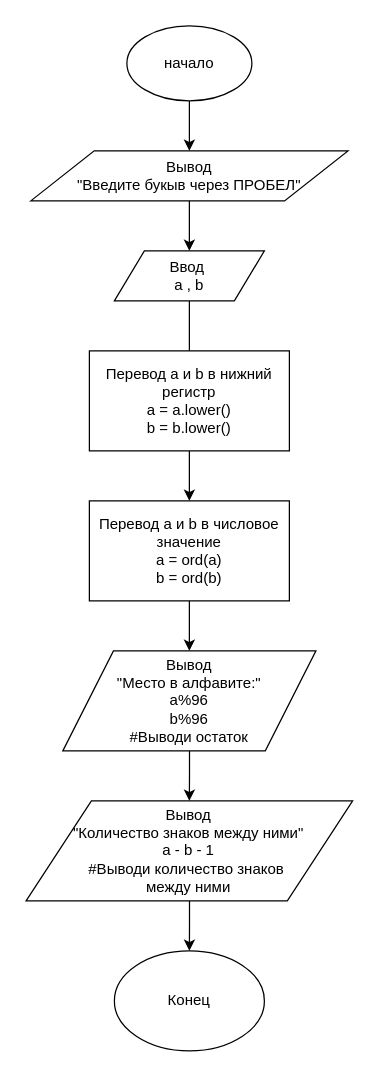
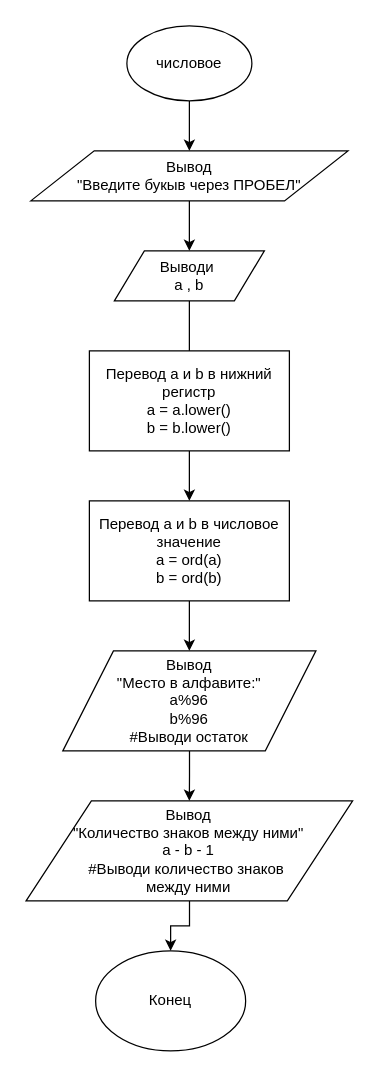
- <mxCell id="3" value="начало" style="ellipse;whiteSpace=wrap;html=1;" vertex="1" parent="1"><mxGeometry x="101.01" y="20" width="100" height="60" as="geometry" /></mxCell>
+ <mxCell id="3" value="числовое" style="ellipse;whiteSpace=wrap;html=1;" vertex="1" parent="1"><mxGeometry x="101.01" y="20" width="100" height="60" as="geometry" /></mxCell>
- <mxCell id="8" value="Ввод&amp;nbsp;&lt;br&gt;a , b" style="shape=parallelogram;perimeter=parallelogramPerimeter;whiteSpace=wrap;html=1;" vertex="1" parent="1"><mxGeometry x="91" width="120" height="40" as="geometry" y="200" /></mxCell>
+ <mxCell id="8" value="Выводи&amp;nbsp;&lt;br&gt;a , b" style="shape=parallelogram;perimeter=parallelogramPerimeter;whiteSpace=wrap;html=1;" vertex="1" parent="1"><mxGeometry x="91" width="120" height="40" as="geometry" y="200" /></mxCell>
- <mxCell id="4" value="Конец" style="ellipse;whiteSpace=wrap;html=1;" vertex="1" parent="1"><mxGeometry x="91.01" y="760" width="120" height="80" as="geometry" /></mxCell>
+ <mxCell id="4" value="Конец" style="ellipse;whiteSpace=wrap;html=1;" vertex="1" parent="1"><mxGeometry x="76.01" y="760" width="120" height="80" as="geometry" /></mxCell>
